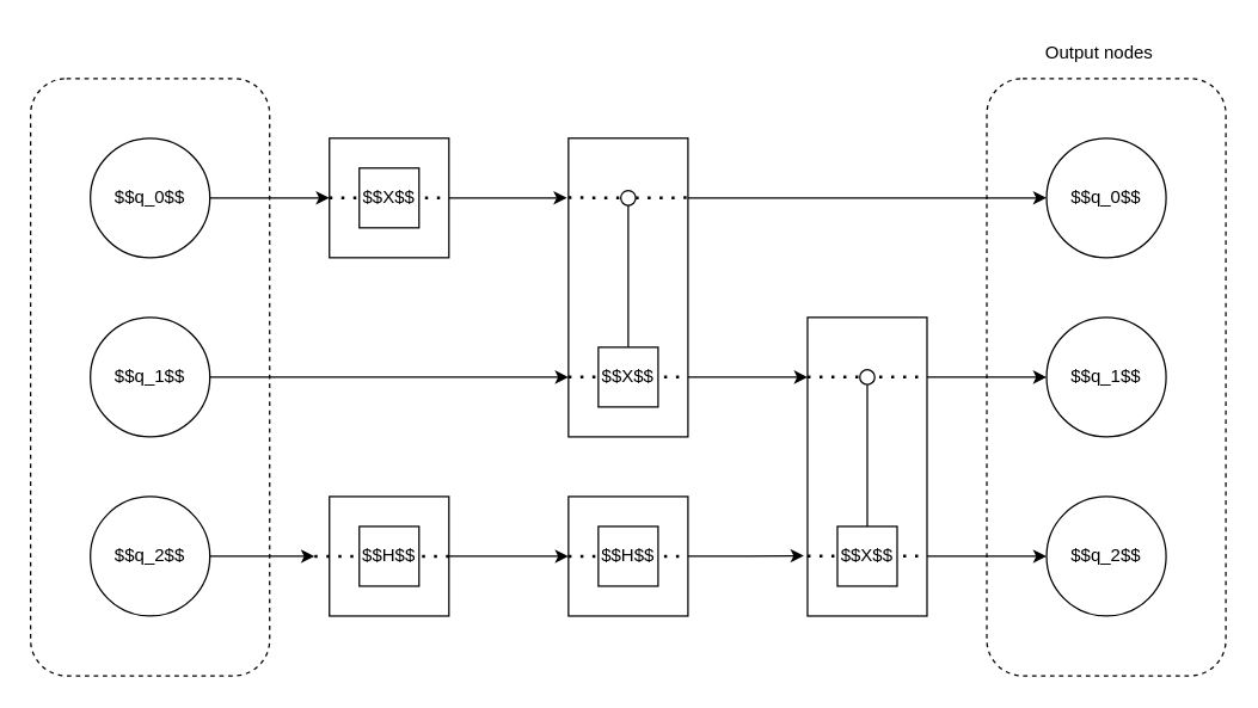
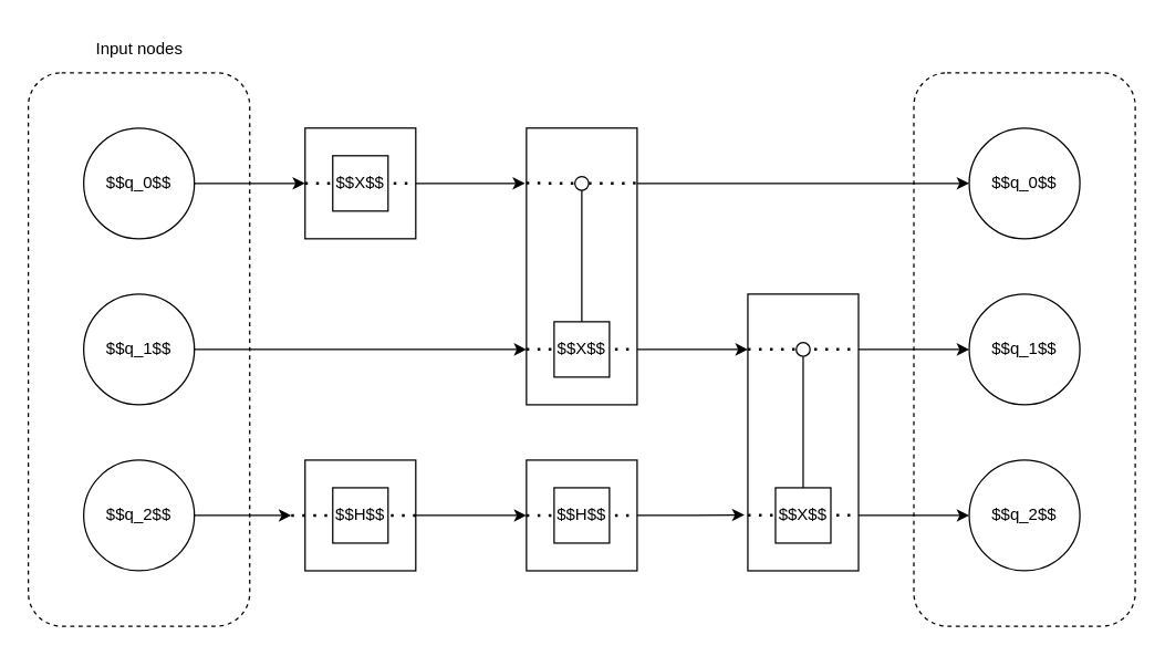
+ <mxCell id="42" value="Input nodes" style="text;html=1;align=center;verticalAlign=middle;resizable=0;points=[];autosize=1;strokeColor=none;fillColor=none;" vertex="1" parent="1"><mxGeometry x="55" y="20" width="90" height="30" as="geometry" /></mxCell>
- <mxCell id="43" value="Output nodes" style="text;html=1;align=center;verticalAlign=middle;resizable=0;points=[];autosize=1;strokeColor=none;fillColor=none;" vertex="1" parent="1"><mxGeometry x="685" y="20" width="100" height="30" as="geometry" /></mxCell>
